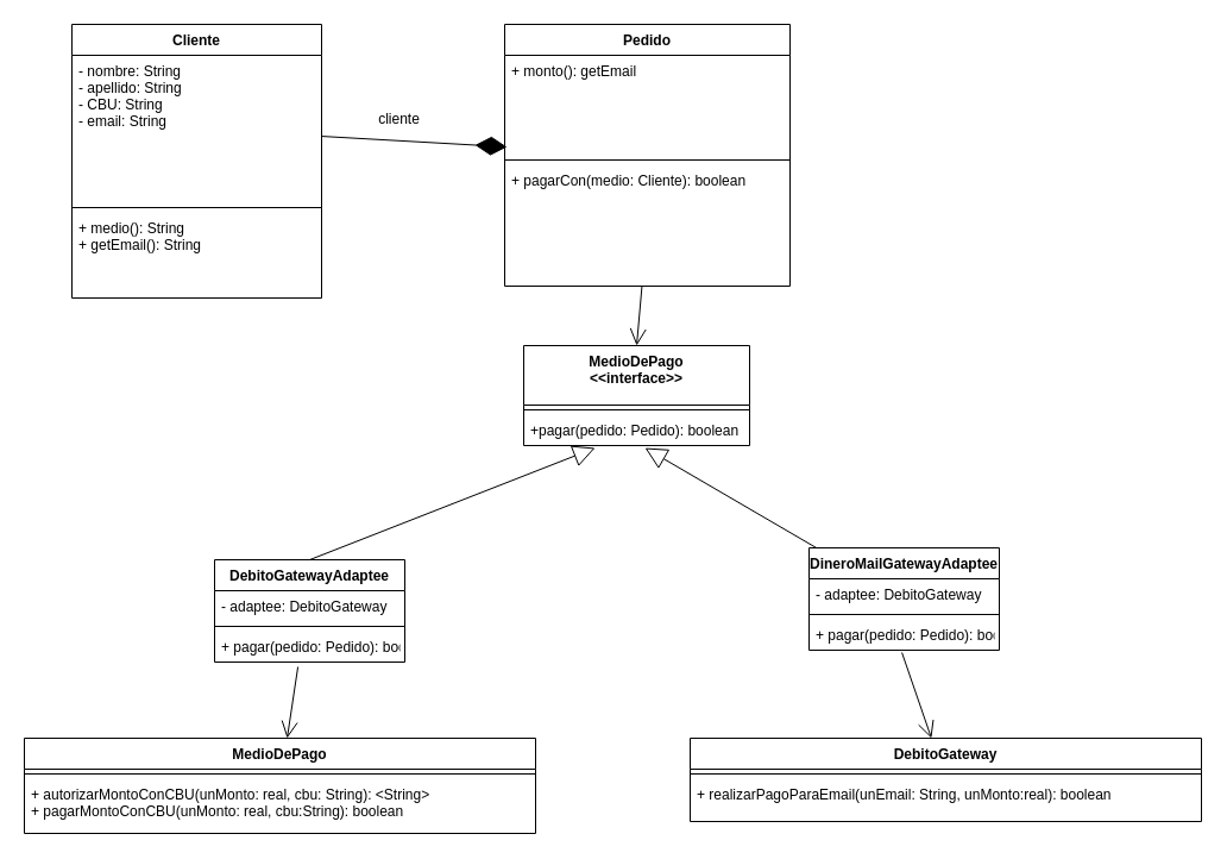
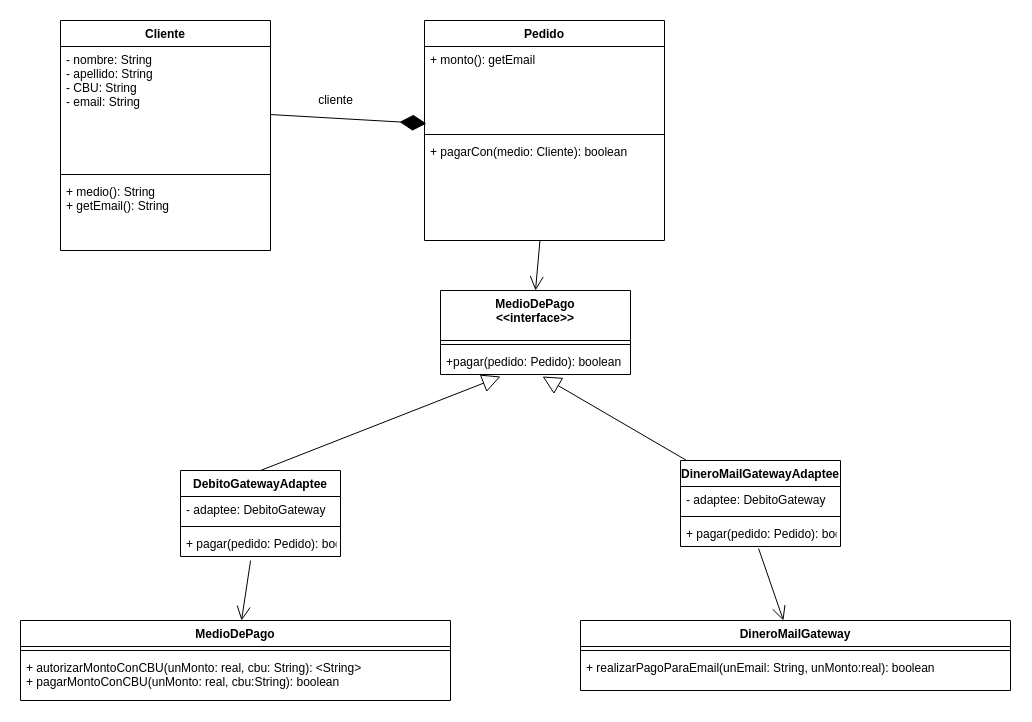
- <mxCell id="15" value="DebitoGateway" style="swimlane;fontStyle=1;align=center;verticalAlign=top;childLayout=stackLayout;horizontal=1;startSize=26;horizontalStack=0;resizeParent=1;resizeParentMax=0;resizeLast=0;collapsible=1;marginBottom=0;" vertex="1" parent="1"><mxGeometry x="580" y="620" width="430" height="70" as="geometry" /></mxCell>
+ <mxCell id="15" value="DineroMailGateway" style="swimlane;fontStyle=1;align=center;verticalAlign=top;childLayout=stackLayout;horizontal=1;startSize=26;horizontalStack=0;resizeParent=1;resizeParentMax=0;resizeLast=0;collapsible=1;marginBottom=0;" vertex="1" parent="1"><mxGeometry x="580" y="620" width="430" height="70" as="geometry" /></mxCell>
